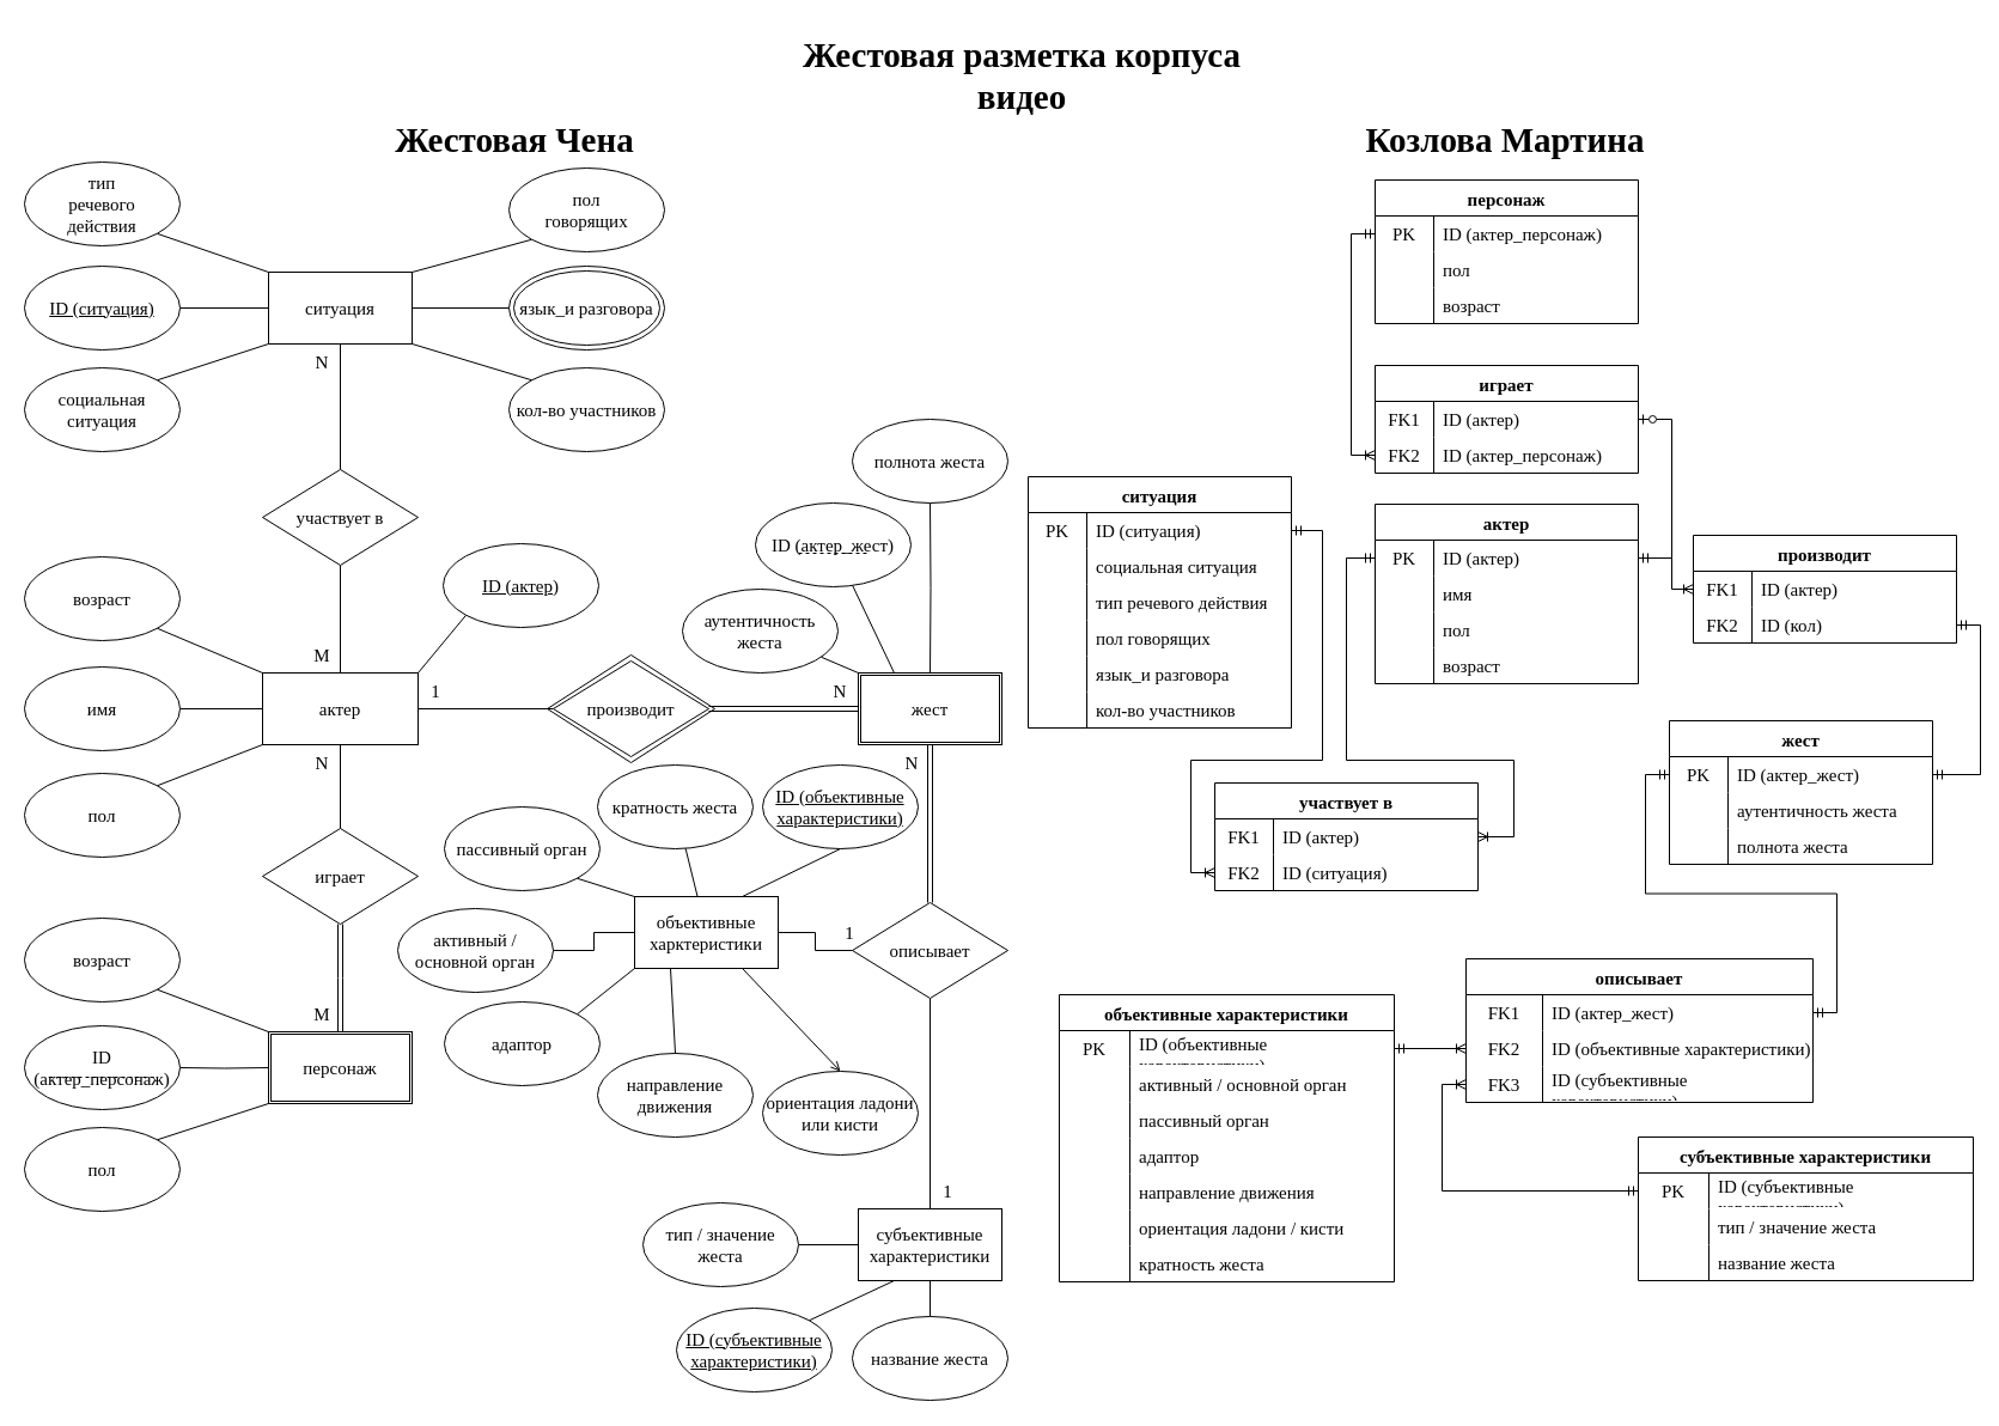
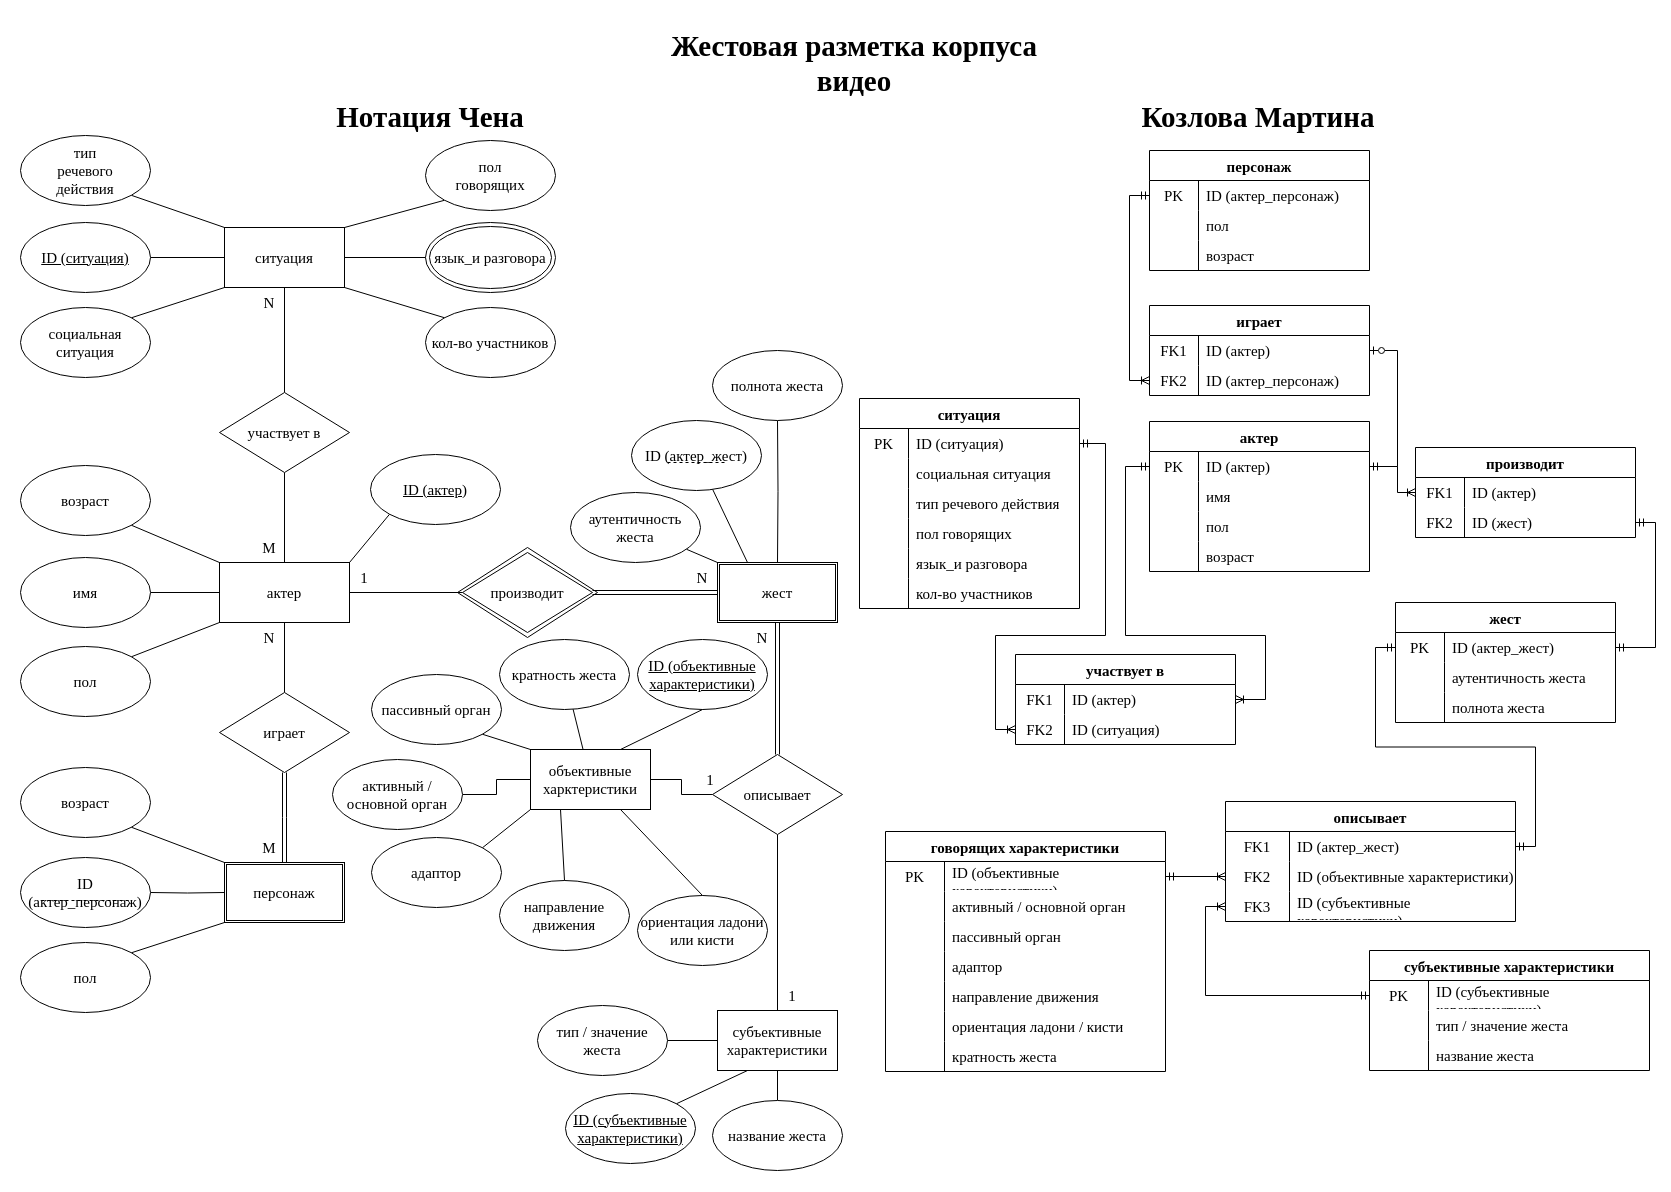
- <mxCell id="175" value="&lt;h1 style=&quot;font-size: 29px;&quot;&gt;Жестовая Чена&lt;/h1&gt;" style="text;html=1;strokeColor=none;fillColor=none;spacing=5;spacingTop=-20;whiteSpace=wrap;overflow=hidden;rounded=0;fontFamily=EB Garamond;fontSource=https%3A%2F%2Ffonts.googleapis.com%2Fcss%3Ffamily%3DEB%2BGaramond;fontSize=29;align=center;fontStyle=0" parent="1" vertex="1"><mxGeometry x="205" y="91" width="450" height="50" as="geometry" /></mxCell>
+ <mxCell id="175" value="&lt;h1 style=&quot;font-size: 29px;&quot;&gt;Нотация Чена&lt;/h1&gt;" style="text;html=1;strokeColor=none;fillColor=none;spacing=5;spacingTop=-20;whiteSpace=wrap;overflow=hidden;rounded=0;fontFamily=EB Garamond;fontSource=https%3A%2F%2Ffonts.googleapis.com%2Fcss%3Ffamily%3DEB%2BGaramond;fontSize=29;align=center;fontStyle=0" parent="1" vertex="1"><mxGeometry x="205" y="91" width="450" height="50" as="geometry" /></mxCell>
- <mxCell id="200" value="ID (кол)" style="shape=partialRectangle;html=1;whiteSpace=wrap;connectable=0;fillColor=none;top=0;left=0;bottom=0;right=0;align=left;spacingLeft=6;overflow=hidden;strokeColor=inherit;fontSize=15;fontFamily=EB Garamond;fontSource=https%3A%2F%2Ffonts.googleapis.com%2Fcss%3Ffamily%3DEB%2BGaramond;" parent="198" vertex="1"><mxGeometry x="49" width="171" height="30" as="geometry"><mxRectangle width="171" height="30" as="alternateBounds" /></mxGeometry></mxCell>
+ <mxCell id="200" value="ID (жест)" style="shape=partialRectangle;html=1;whiteSpace=wrap;connectable=0;fillColor=none;top=0;left=0;bottom=0;right=0;align=left;spacingLeft=6;overflow=hidden;strokeColor=inherit;fontSize=15;fontFamily=EB Garamond;fontSource=https%3A%2F%2Ffonts.googleapis.com%2Fcss%3Ffamily%3DEB%2BGaramond;" parent="198" vertex="1"><mxGeometry x="49" width="171" height="30" as="geometry"><mxRectangle width="171" height="30" as="alternateBounds" /></mxGeometry></mxCell>
- <mxCell id="137" value="объективные характеристики" style="shape=table;startSize=30;container=1;collapsible=0;childLayout=tableLayout;fixedRows=1;rowLines=0;fontStyle=1;strokeColor=default;fontSize=15;fontFamily=EB Garamond;fontSource=https%3A%2F%2Ffonts.googleapis.com%2Fcss%3Ffamily%3DEB%2BGaramond;" parent="1" vertex="1"><mxGeometry x="885" y="831" width="280" height="240" as="geometry" /></mxCell>
+ <mxCell id="137" value="говорящих характеристики" style="shape=table;startSize=30;container=1;collapsible=0;childLayout=tableLayout;fixedRows=1;rowLines=0;fontStyle=1;strokeColor=default;fontSize=15;fontFamily=EB Garamond;fontSource=https%3A%2F%2Ffonts.googleapis.com%2Fcss%3Ffamily%3DEB%2BGaramond;" parent="1" vertex="1"><mxGeometry x="885" y="831" width="280" height="240" as="geometry" /></mxCell>
- <mxCell id="53" value="" style="endArrow=open;html=1;rounded=0;exitX=0.75;exitY=1;exitDx=0;exitDy=0;entryX=0.5;entryY=0;entryDx=0;entryDy=0;fontFamily=EB Garamond;fontSource=https%3A%2F%2Ffonts.googleapis.com%2Fcss%3Ffamily%3DEB%2BGaramond;endFill=0;fontStyle=0;" parent="1" source="42" target="51" edge="1"><mxGeometry width="50" height="50" relative="1" as="geometry"><mxPoint x="615" y="834" as="sourcePoint" /><mxPoint x="575" y="901" as="targetPoint" /></mxGeometry></mxCell>
+ <mxCell id="53" value="" style="endArrow=none;html=1;rounded=0;exitX=0.75;exitY=1;exitDx=0;exitDy=0;entryX=0.5;entryY=0;entryDx=0;entryDy=0;fontFamily=EB Garamond;fontSource=https%3A%2F%2Ffonts.googleapis.com%2Fcss%3Ffamily%3DEB%2BGaramond;endFill=0;fontStyle=0" parent="1" source="42" target="51" edge="1"><mxGeometry width="50" height="50" relative="1" as="geometry"><mxPoint x="615" y="834" as="sourcePoint" /><mxPoint x="575" y="901" as="targetPoint" /></mxGeometry></mxCell>
